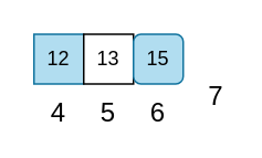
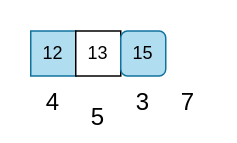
- <mxCell id="8" value="7" style="text;html=1;strokeColor=none;fillColor=none;align=center;verticalAlign=middle;whiteSpace=wrap;rounded=0;fontSize=16;" parent="1" vertex="1"><mxGeometry x="119" y="50" width="22" height="13" as="geometry" /></mxCell>
+ <mxCell id="8" value="7" style="text;html=1;strokeColor=none;fillColor=none;align=center;verticalAlign=middle;whiteSpace=wrap;rounded=0;fontSize=16;" parent="1" vertex="1"><mxGeometry x="114" y="60" width="22" height="13" as="geometry" /></mxCell>
- <mxCell id="6" value="5" style="text;html=1;strokeColor=none;fillColor=none;align=center;verticalAlign=middle;whiteSpace=wrap;rounded=0;fontSize=16;" parent="1" vertex="1"><mxGeometry x="54" y="60" width="22" height="13" as="geometry" /></mxCell>
+ <mxCell id="6" value="5" style="text;html=1;strokeColor=none;fillColor=none;align=center;verticalAlign=middle;whiteSpace=wrap;rounded=0;fontSize=16;" parent="1" vertex="1"><mxGeometry x="54" y="70" width="22" height="13" as="geometry" /></mxCell>
- <mxCell id="7" value="6" style="text;html=1;strokeColor=none;fillColor=none;align=center;verticalAlign=middle;whiteSpace=wrap;rounded=0;fontSize=16;" parent="1" vertex="1"><mxGeometry x="84" y="60" width="22" height="13" as="geometry" /></mxCell>
+ <mxCell id="7" value="3" style="text;html=1;strokeColor=none;fillColor=none;align=center;verticalAlign=middle;whiteSpace=wrap;rounded=0;fontSize=16;" parent="1" vertex="1"><mxGeometry x="84" y="60" width="22" height="13" as="geometry" /></mxCell>
